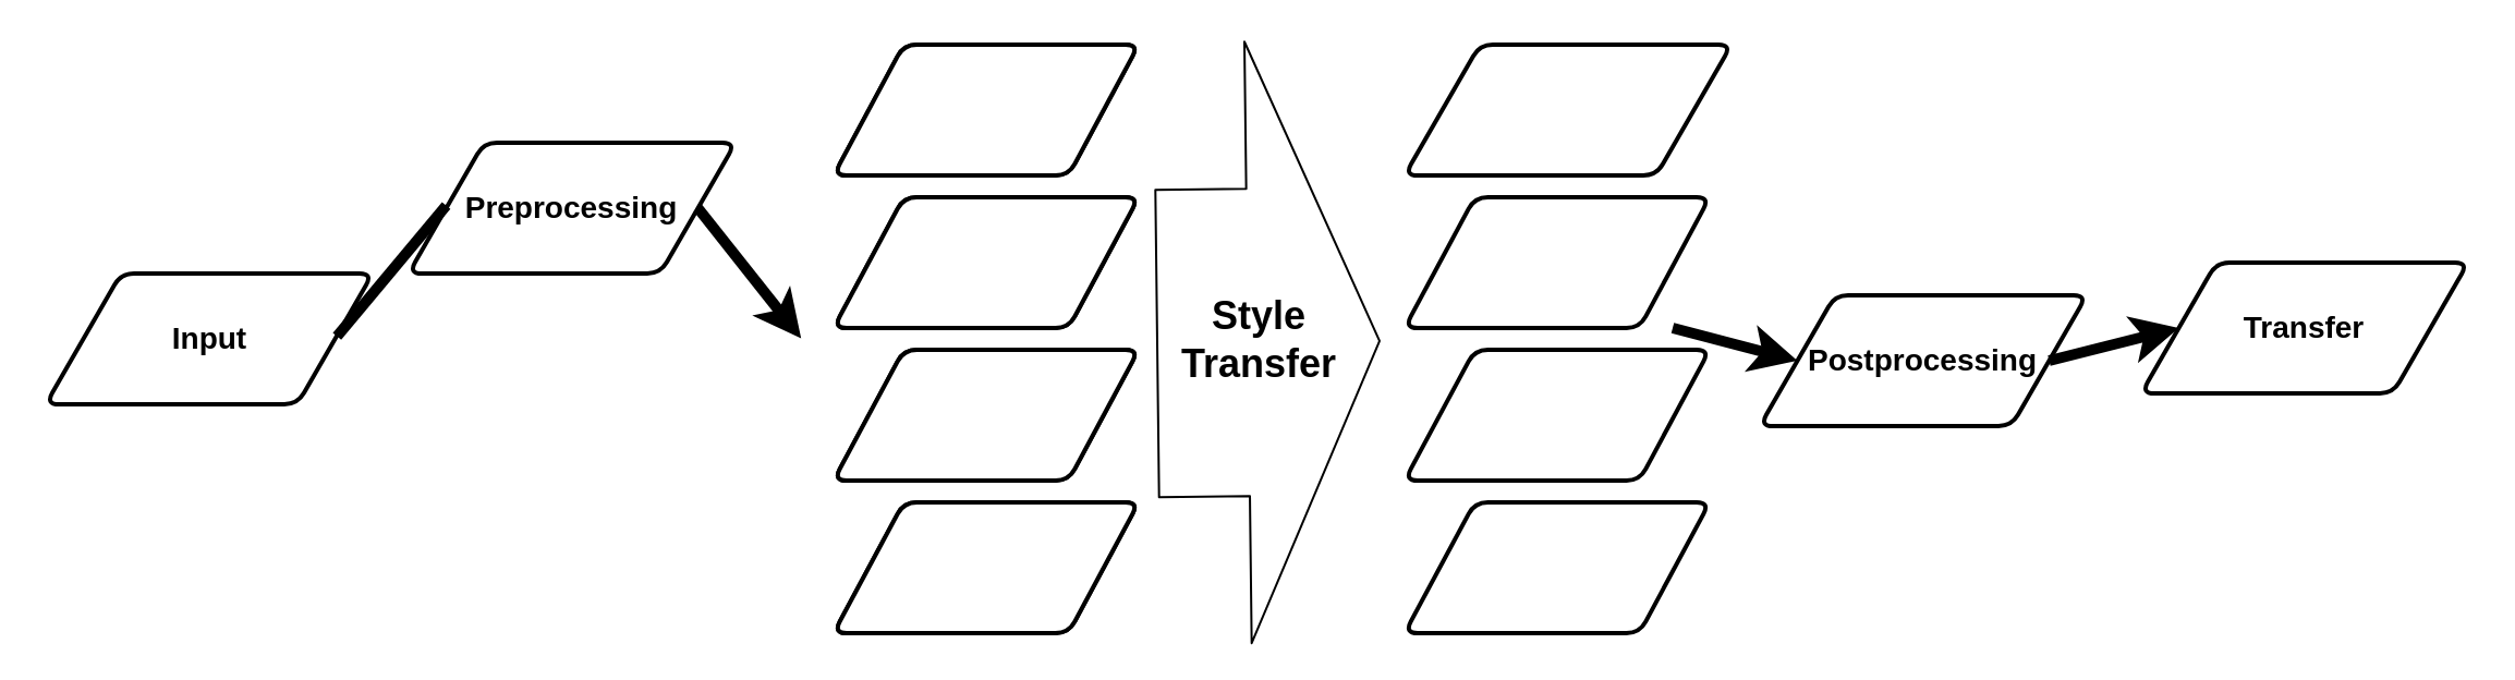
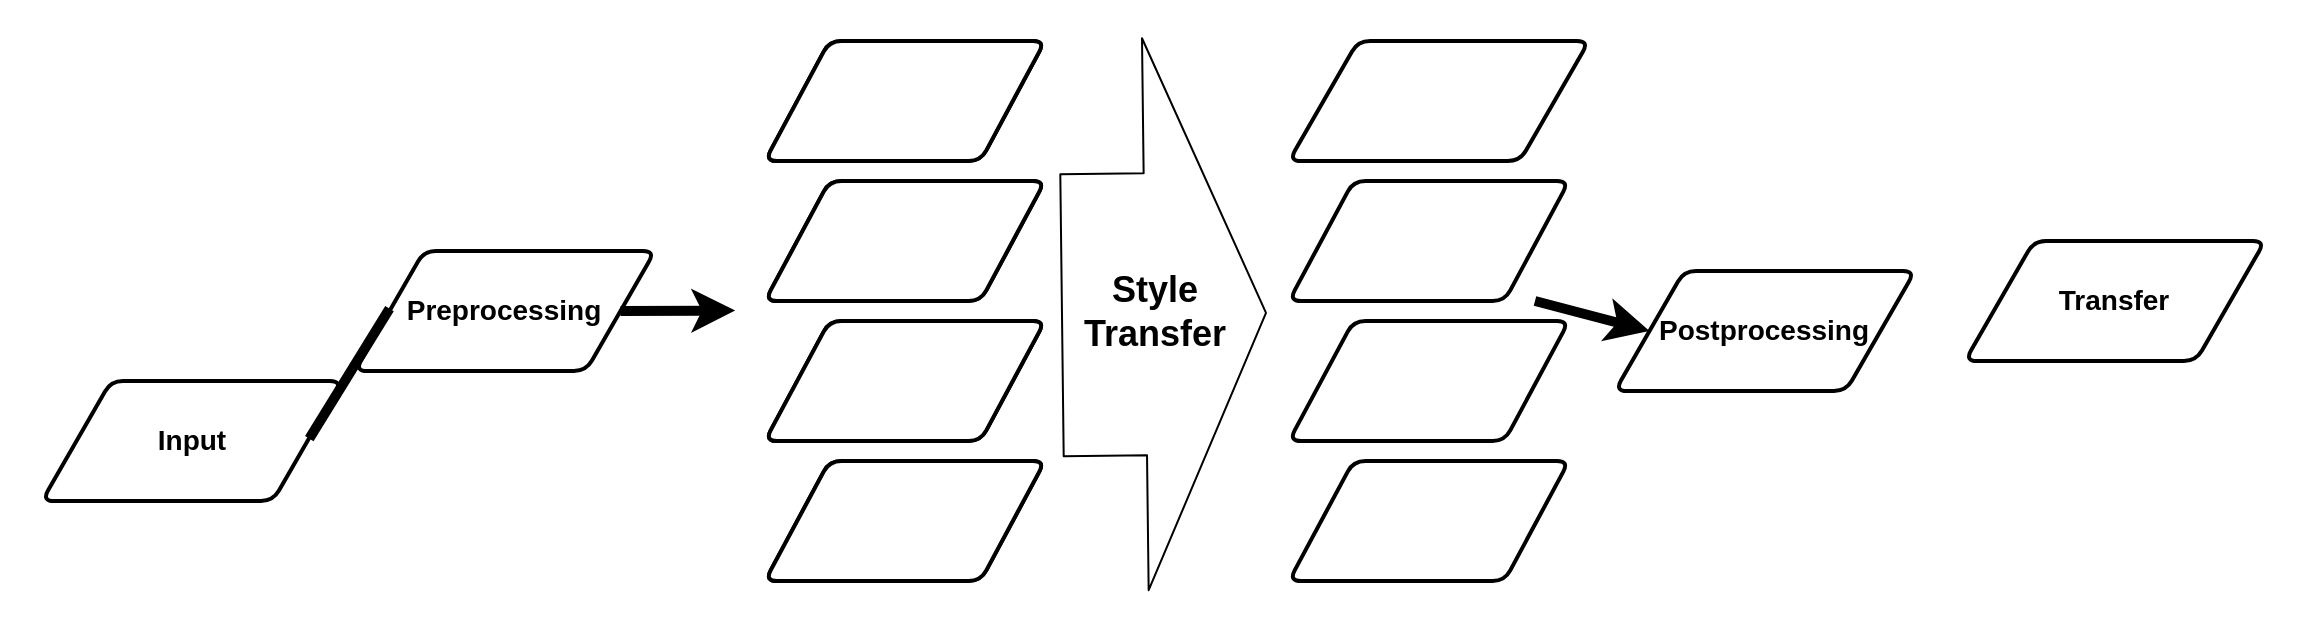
- <mxCell id="15" value="&lt;p style=&quot;line-height: 120%&quot;&gt;&lt;font style=&quot;font-size: 14px&quot;&gt;&lt;b&gt;Preprocessing&lt;/b&gt;&lt;/font&gt;&lt;/p&gt;" style="shape=parallelogram;html=1;strokeWidth=2;perimeter=parallelogramPerimeter;whiteSpace=wrap;rounded=1;arcSize=12;size=0.23;" vertex="1" parent="1"><mxGeometry x="187" y="65" width="150" height="60" as="geometry" /></mxCell>
+ <mxCell id="15" value="&lt;p style=&quot;line-height: 120%&quot;&gt;&lt;font style=&quot;font-size: 14px&quot;&gt;&lt;b&gt;Preprocessing&lt;/b&gt;&lt;/font&gt;&lt;/p&gt;" style="shape=parallelogram;html=1;strokeWidth=2;perimeter=parallelogramPerimeter;whiteSpace=wrap;rounded=1;arcSize=12;size=0.23;" vertex="1" parent="1"><mxGeometry x="177" y="125" width="150" height="60" as="geometry" /></mxCell>
- <mxCell id="6" value="&lt;p style=&quot;line-height: 120%&quot;&gt;&lt;font style=&quot;font-size: 14px&quot;&gt;&lt;b&gt;Input&lt;/b&gt;&lt;/font&gt;&lt;/p&gt;" style="shape=parallelogram;html=1;strokeWidth=2;perimeter=parallelogramPerimeter;whiteSpace=wrap;rounded=1;arcSize=12;size=0.23;" parent="1" vertex="1"><mxGeometry x="20.5" y="125" width="150" height="60" as="geometry" /></mxCell>
+ <mxCell id="6" value="&lt;p style=&quot;line-height: 120%&quot;&gt;&lt;font style=&quot;font-size: 14px&quot;&gt;&lt;b&gt;Input&lt;/b&gt;&lt;/font&gt;&lt;/p&gt;" style="shape=parallelogram;html=1;strokeWidth=2;perimeter=parallelogramPerimeter;whiteSpace=wrap;rounded=1;arcSize=12;size=0.23;" parent="1" vertex="1"><mxGeometry x="20.5" y="190" width="150" height="60" as="geometry" /></mxCell>
- <mxCell id="23" value="" style="endArrow=classic;html=1;entryX=0;entryY=0.5;entryDx=0;entryDy=0;strokeWidth=5;exitX=1;exitY=0.5;exitDx=0;exitDy=0;" edge="1" parent="1" source="17" target="16"><mxGeometry width="50" height="50" relative="1" as="geometry"><mxPoint x="957" y="150" as="sourcePoint" /><mxPoint x="224.25" y="183.8" as="targetPoint" /></mxGeometry></mxCell>
